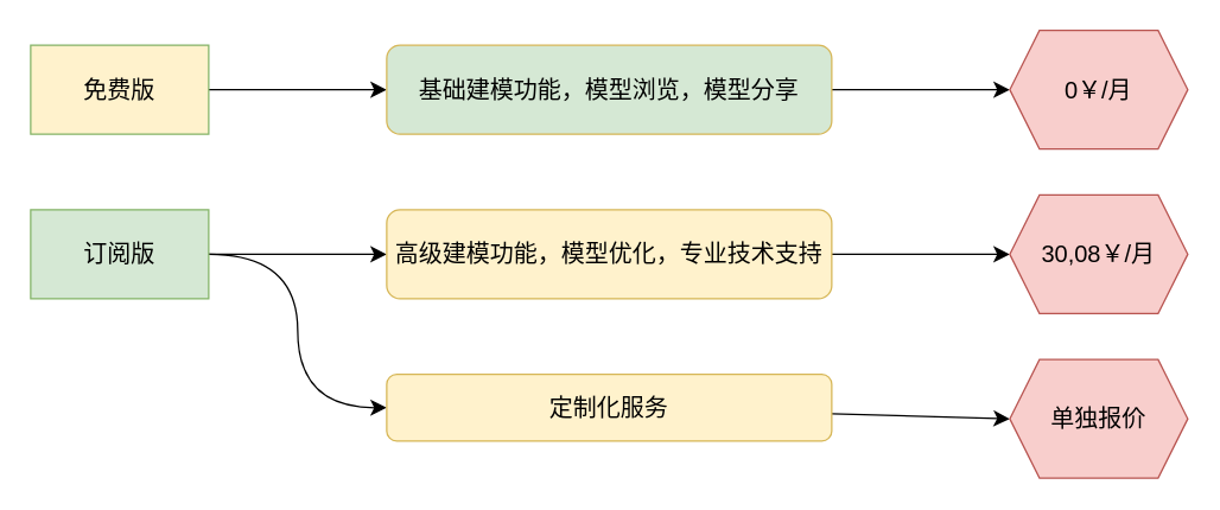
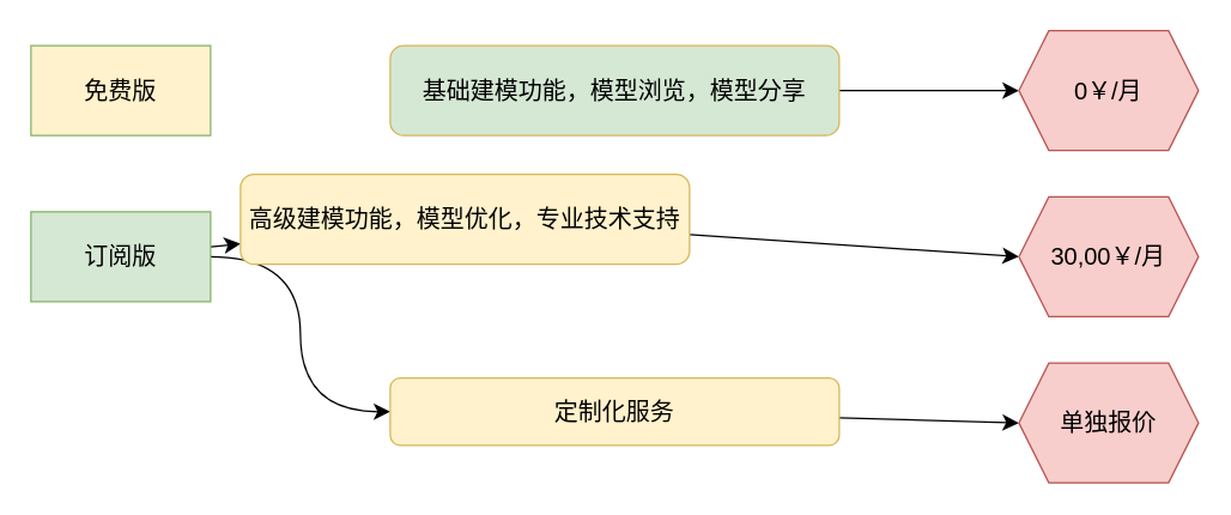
- <mxCell id="2" style="edgeStyle=none;curved=1;rounded=0;orthogonalLoop=1;jettySize=auto;html=1;fontSize=16;startSize=8;endSize=8;" edge="1" parent="1" source="3" target="8"><mxGeometry relative="1" as="geometry" /></mxCell>
- <mxCell id="10" value="高级建模功能，模型优化，专业技术支持" style="rounded=1;whiteSpace=wrap;html=1;fontSize=16;fillColor=#fff2cc;strokeColor=#d6b656;" vertex="1" parent="1"><mxGeometry x="260" y="141" width="300" height="60" as="geometry" /></mxCell>
+ <mxCell id="10" value="高级建模功能，模型优化，专业技术支持" style="rounded=1;whiteSpace=wrap;html=1;fontSize=16;fillColor=#fff2cc;strokeColor=#d6b656;" vertex="1" parent="1"><mxGeometry x="160" y="116" width="300" height="60" as="geometry" /></mxCell>
- <mxCell id="14" value="30,08￥/月" style="shape=hexagon;perimeter=hexagonPerimeter2;whiteSpace=wrap;html=1;fixedSize=1;fontSize=16;fillColor=#f8cecc;strokeColor=#b85450;" vertex="1" parent="1"><mxGeometry x="680" y="131" width="120" height="80" as="geometry" /></mxCell>
+ <mxCell id="14" value="30,00￥/月" style="shape=hexagon;perimeter=hexagonPerimeter2;whiteSpace=wrap;html=1;fixedSize=1;fontSize=16;fillColor=#f8cecc;strokeColor=#b85450;" vertex="1" parent="1"><mxGeometry x="680" y="131" width="120" height="80" as="geometry" /></mxCell>
